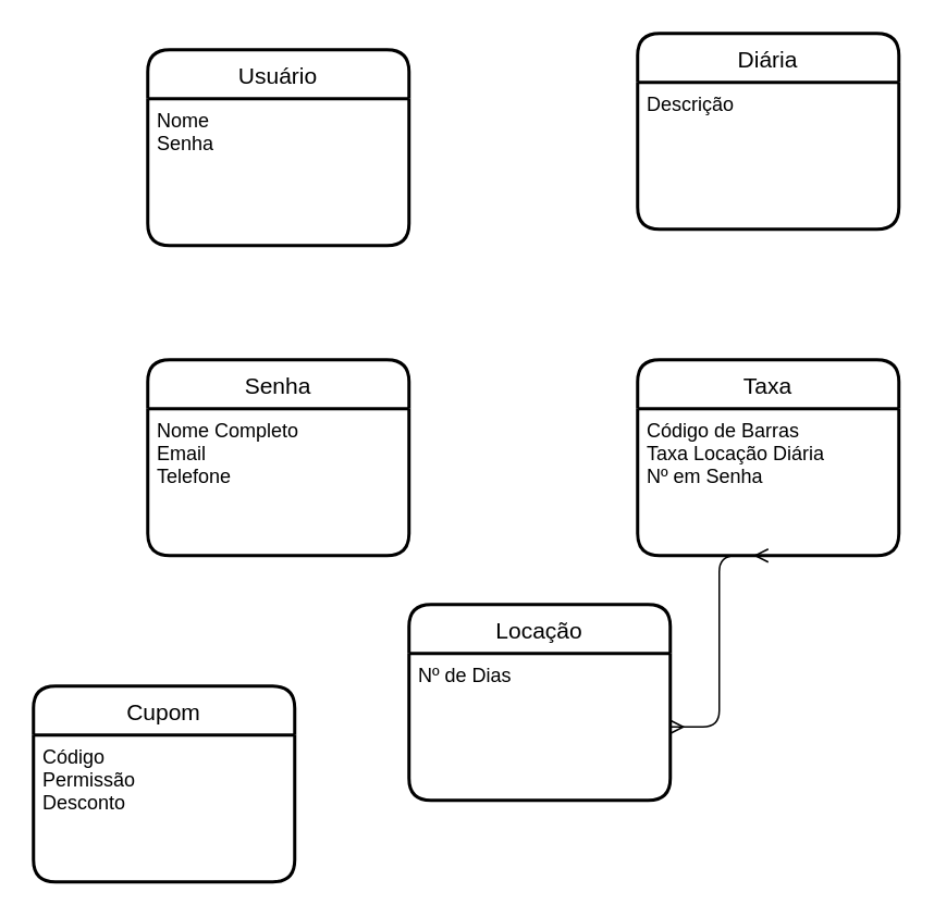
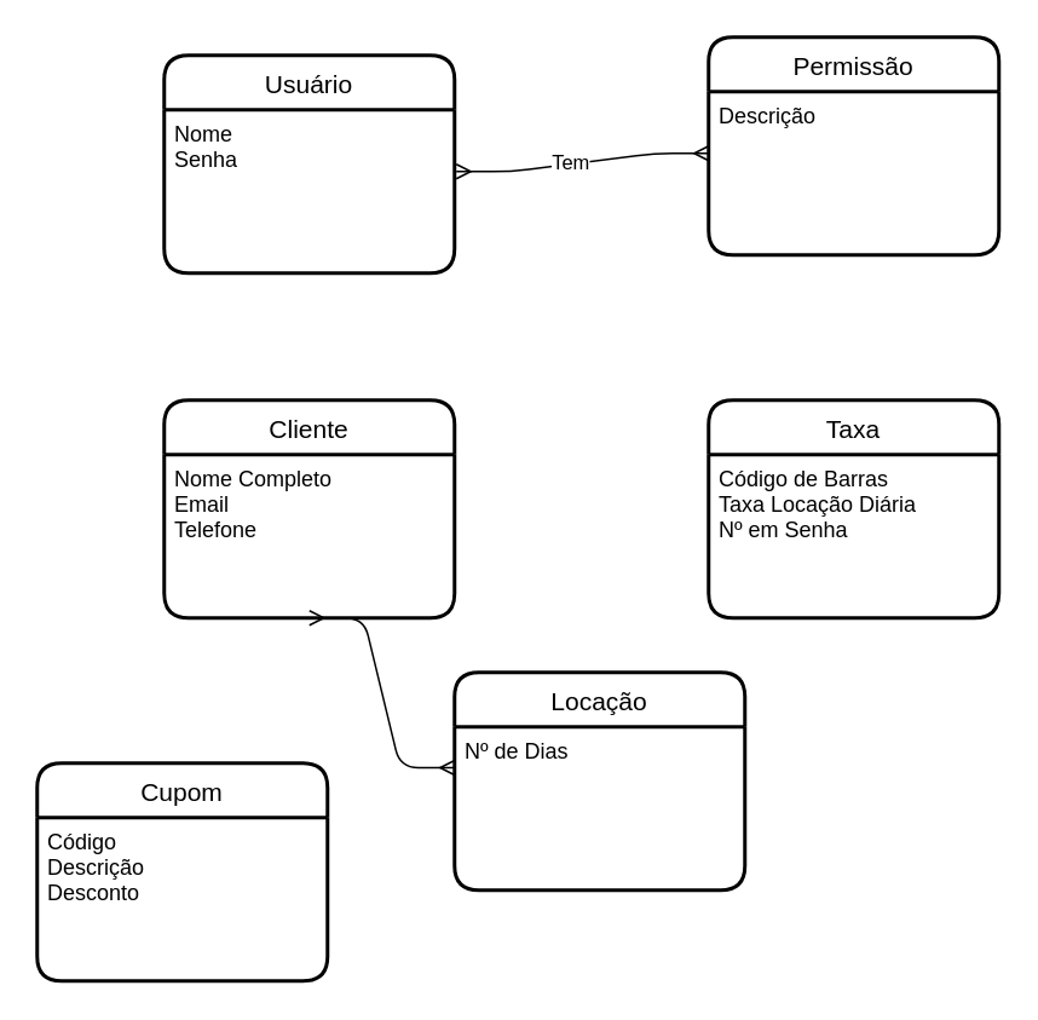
- <mxCell id="2" value="Diária" style="swimlane;childLayout=stackLayout;horizontal=1;startSize=30;horizontalStack=0;rounded=1;fontSize=14;fontStyle=0;strokeWidth=2;resizeParent=0;resizeLast=1;shadow=0;dashed=0;align=center;" vertex="1" parent="1"><mxGeometry x="390" y="20" width="160" height="120" as="geometry" /></mxCell>
+ <mxCell id="2" value="Permissão" style="swimlane;childLayout=stackLayout;horizontal=1;startSize=30;horizontalStack=0;rounded=1;fontSize=14;fontStyle=0;strokeWidth=2;resizeParent=0;resizeLast=1;shadow=0;dashed=0;align=center;" vertex="1" parent="1"><mxGeometry x="390" y="20" width="160" height="120" as="geometry" /></mxCell>
+ <mxCell id="16" value="" style="edgeStyle=entityRelationEdgeStyle;fontSize=12;html=1;endArrow=ERmany;startArrow=ERmany;exitX=1.006;exitY=0.378;exitDx=0;exitDy=0;entryX=0;entryY=0.378;entryDx=0;entryDy=0;exitPerimeter=0;entryPerimeter=0;" edge="1" parent="1" source="9" target="3"><mxGeometry width="100" height="100" relative="1" as="geometry"><mxPoint x="240" y="160" as="sourcePoint" /><mxPoint x="340" y="60" as="targetPoint" /></mxGeometry></mxCell>
+ <mxCell id="17" value="Tem" style="edgeLabel;html=1;align=center;verticalAlign=middle;resizable=0;points=[];" vertex="1" connectable="0" parent="16"><mxGeometry x="-0.093" y="1" relative="1" as="geometry"><mxPoint as="offset" /></mxGeometry></mxCell>
- <mxCell id="4" value="Senha" style="swimlane;childLayout=stackLayout;horizontal=1;startSize=30;horizontalStack=0;rounded=1;fontSize=14;fontStyle=0;strokeWidth=2;resizeParent=0;resizeLast=1;shadow=0;dashed=0;align=center;" vertex="1" parent="1"><mxGeometry x="90" y="220" width="160" height="120" as="geometry" /></mxCell>
+ <mxCell id="4" value="Cliente" style="swimlane;childLayout=stackLayout;horizontal=1;startSize=30;horizontalStack=0;rounded=1;fontSize=14;fontStyle=0;strokeWidth=2;resizeParent=0;resizeLast=1;shadow=0;dashed=0;align=center;" vertex="1" parent="1"><mxGeometry x="90" y="220" width="160" height="120" as="geometry" /></mxCell>
+ <mxCell id="14" value="" style="edgeStyle=entityRelationEdgeStyle;fontSize=12;html=1;endArrow=ERmany;startArrow=ERmany;exitX=0.5;exitY=1;exitDx=0;exitDy=0;entryX=0;entryY=0.25;entryDx=0;entryDy=0;" edge="1" parent="1" source="5" target="13"><mxGeometry width="100" height="100" relative="1" as="geometry"><mxPoint x="110" y="460" as="sourcePoint" /><mxPoint x="210" y="360" as="targetPoint" /></mxGeometry></mxCell>
- <mxCell id="15" value="" style="edgeStyle=entityRelationEdgeStyle;fontSize=12;html=1;endArrow=ERmany;startArrow=ERmany;exitX=1;exitY=0.5;exitDx=0;exitDy=0;entryX=0.5;entryY=1;entryDx=0;entryDy=0;" edge="1" parent="1" source="13" target="7"><mxGeometry width="100" height="100" relative="1" as="geometry"><mxPoint x="460" y="510" as="sourcePoint" /><mxPoint x="560" y="410" as="targetPoint" /></mxGeometry></mxCell>
- <mxCell id="11" value="Código&#10;Permissão&#10;Desconto" style="align=left;strokeColor=none;fillColor=none;spacingLeft=4;fontSize=12;verticalAlign=top;resizable=0;rotatable=0;part=1;" vertex="1" parent="10"><mxGeometry y="30" width="160" height="90" as="geometry" /></mxCell>
+ <mxCell id="11" value="Código&#10;Descrição&#10;Desconto" style="align=left;strokeColor=none;fillColor=none;spacingLeft=4;fontSize=12;verticalAlign=top;resizable=0;rotatable=0;part=1;" vertex="1" parent="10"><mxGeometry y="30" width="160" height="90" as="geometry" /></mxCell>
